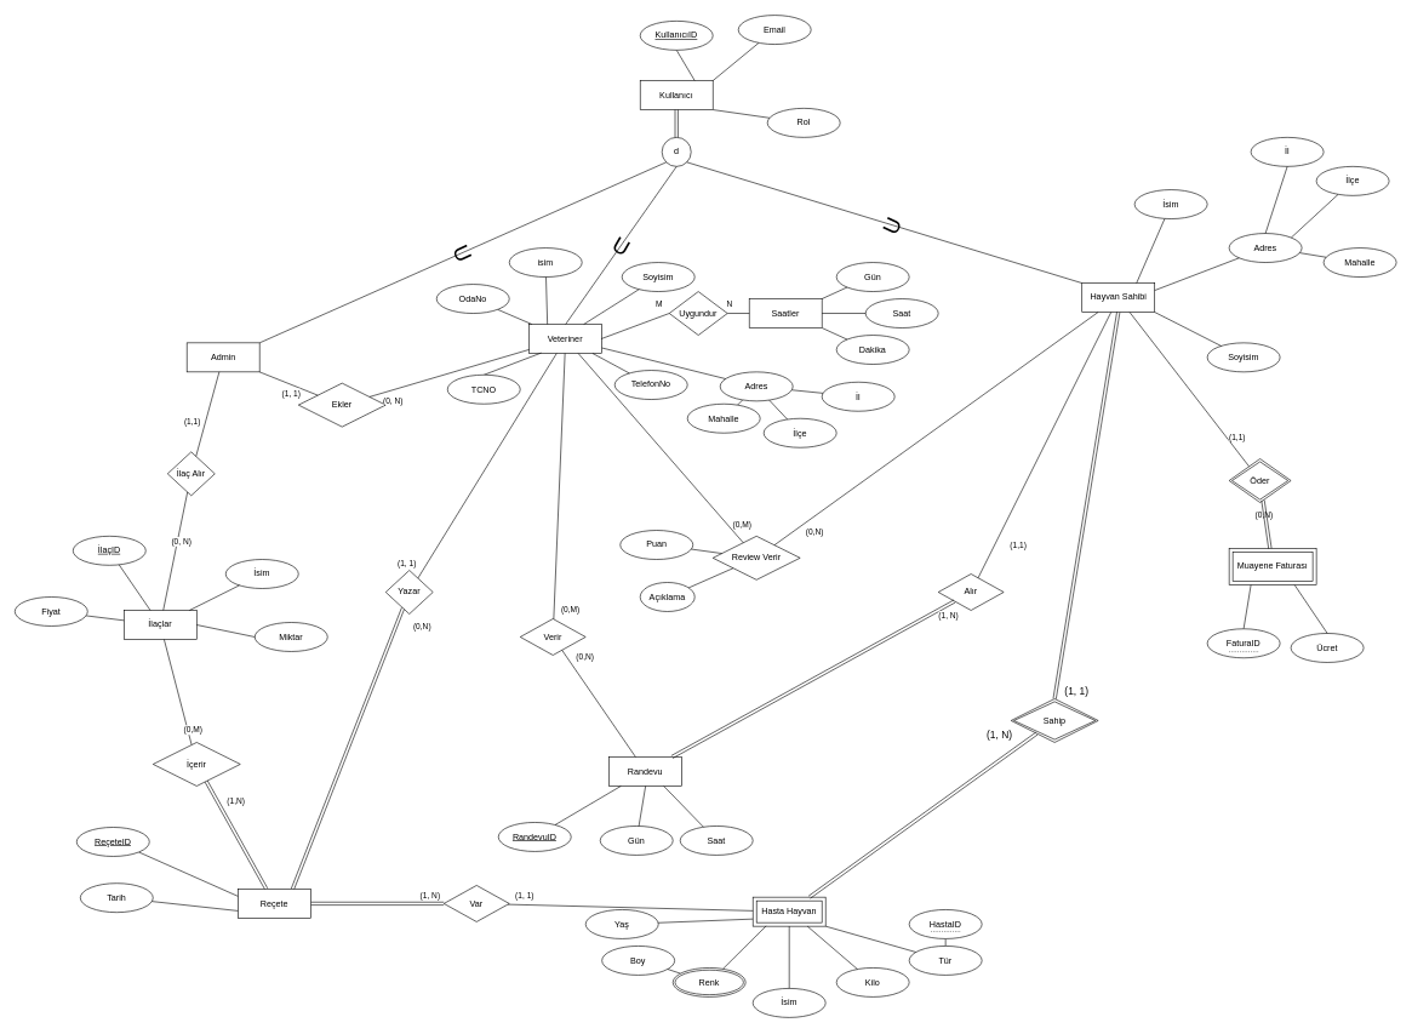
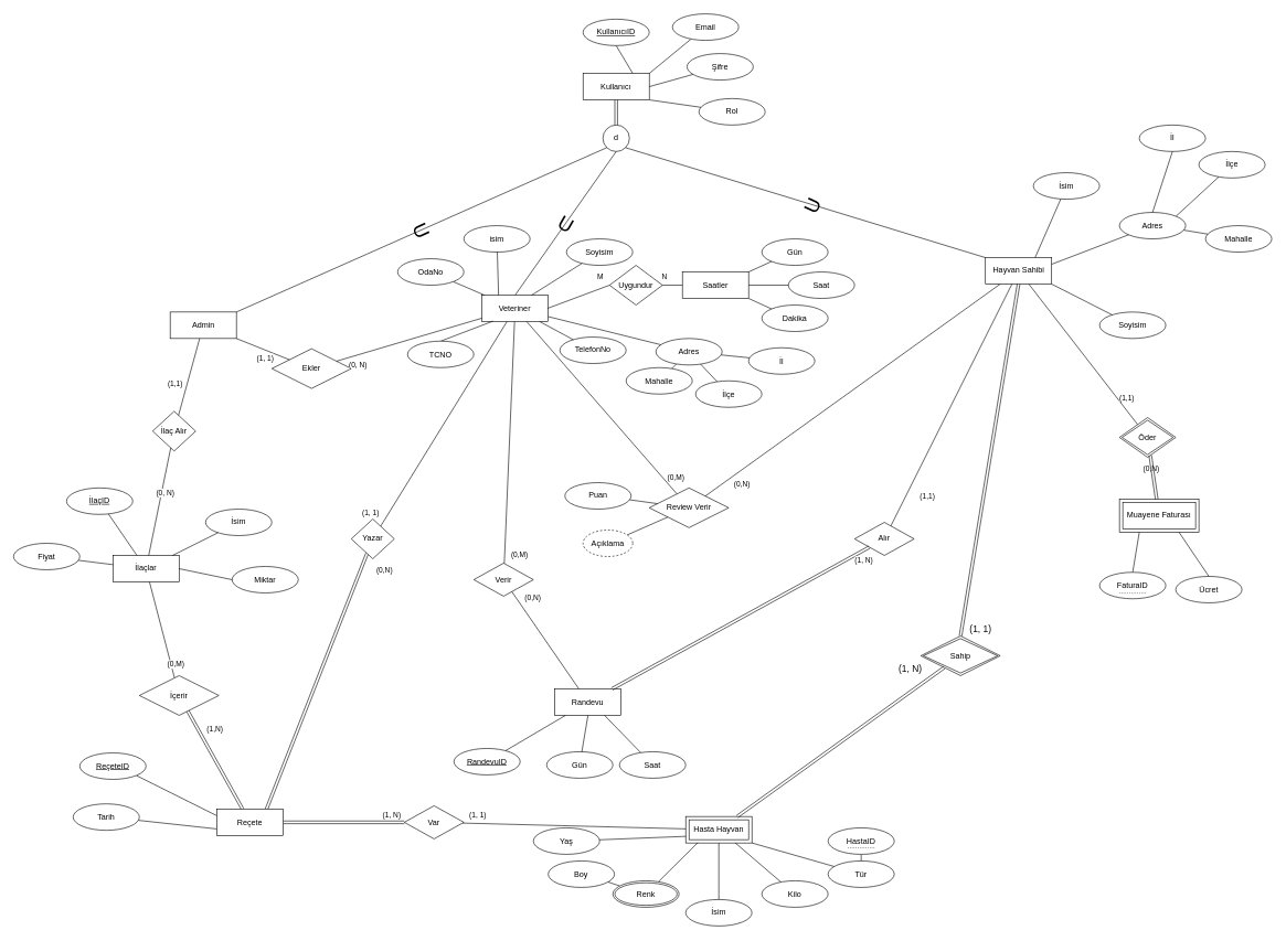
+ <mxCell id="123" value="Şifre" style="ellipse;whiteSpace=wrap;html=1;align=center;" vertex="1" parent="1"><mxGeometry x="1037" y="80" width="100" height="40" as="geometry" /></mxCell>
+ <mxCell id="124" value="" style="endArrow=none;html=1;rounded=0;exitX=1;exitY=0.5;exitDx=0;exitDy=0;" edge="1" parent="1" source="115" target="123"><mxGeometry relative="1" as="geometry"><mxPoint x="990" y="72" as="sourcePoint" /><mxPoint x="1287" y="111" as="targetPoint" /></mxGeometry></mxCell>
- <mxCell id="94" value="Açıklama" style="ellipse;whiteSpace=wrap;html=1;align=center;" vertex="1" parent="1"><mxGeometry x="880" y="800" width="75" height="40" as="geometry" /></mxCell>
+ <mxCell id="94" value="Açıklama" style="ellipse;whiteSpace=wrap;html=1;align=center;dashed=1;" vertex="1" parent="1"><mxGeometry x="880" y="800" width="75" height="40" as="geometry" /></mxCell>
- <mxCell id="139" value="ReçeteID" style="ellipse;whiteSpace=wrap;html=1;align=center;fontStyle=4;" vertex="1" parent="1"><mxGeometry x="105" y="1136.72" width="100" height="40" as="geometry" /></mxCell>
+ <mxCell id="139" value="ReçeteID" style="ellipse;whiteSpace=wrap;html=1;align=center;fontStyle=4;" vertex="1" parent="1"><mxGeometry x="120" y="1136.72" width="100" height="40" as="geometry" /></mxCell>
